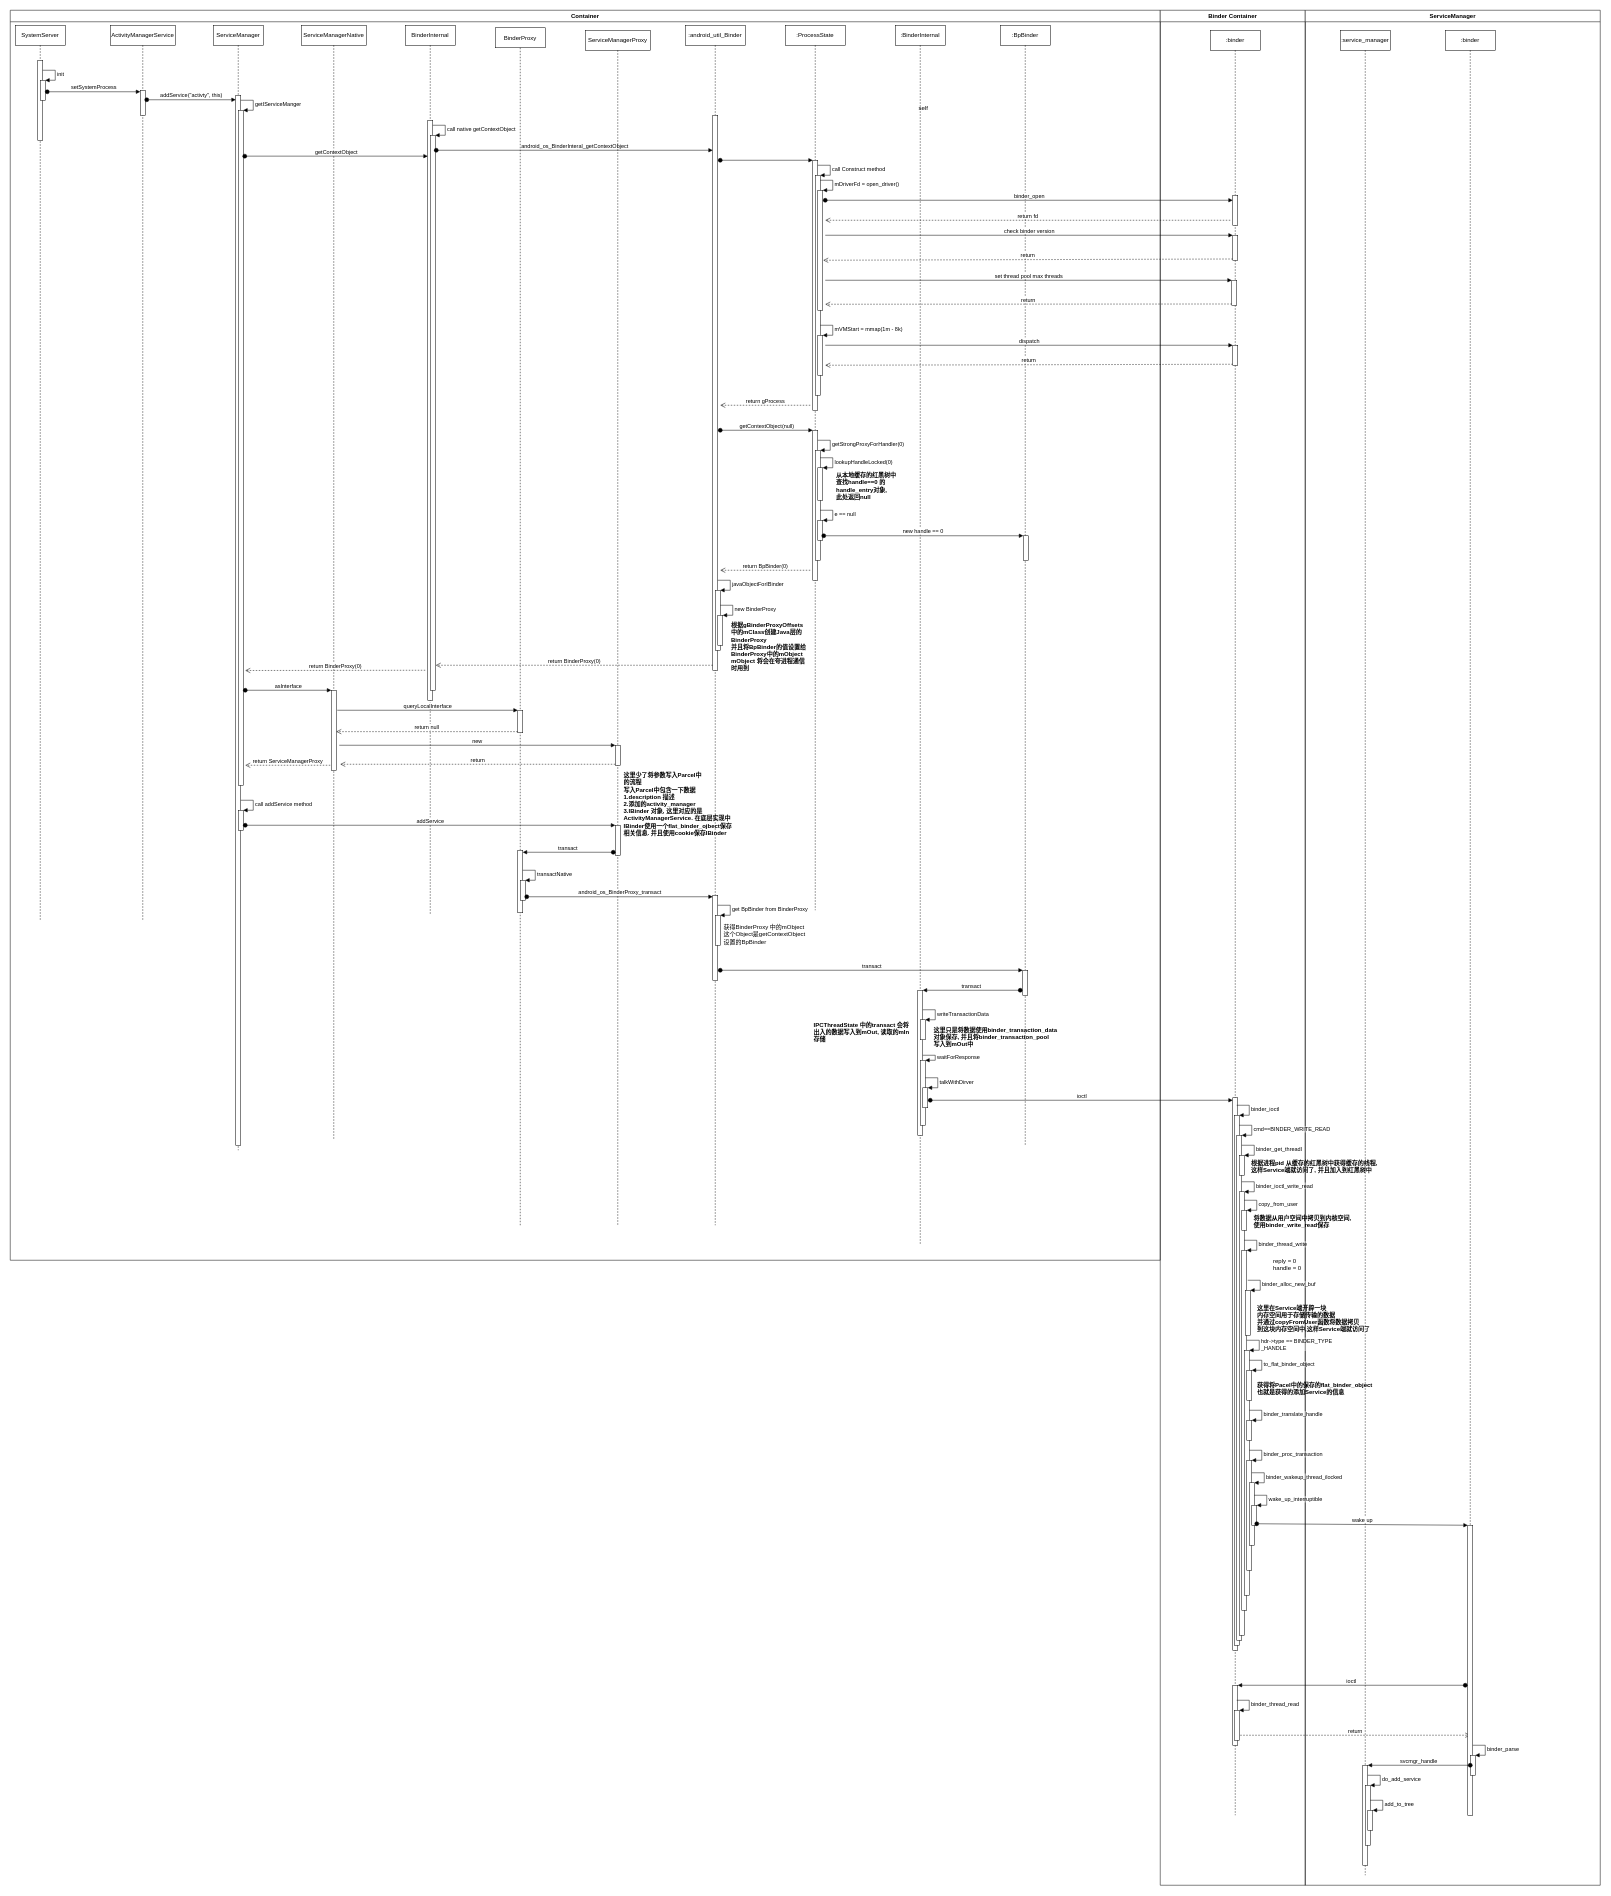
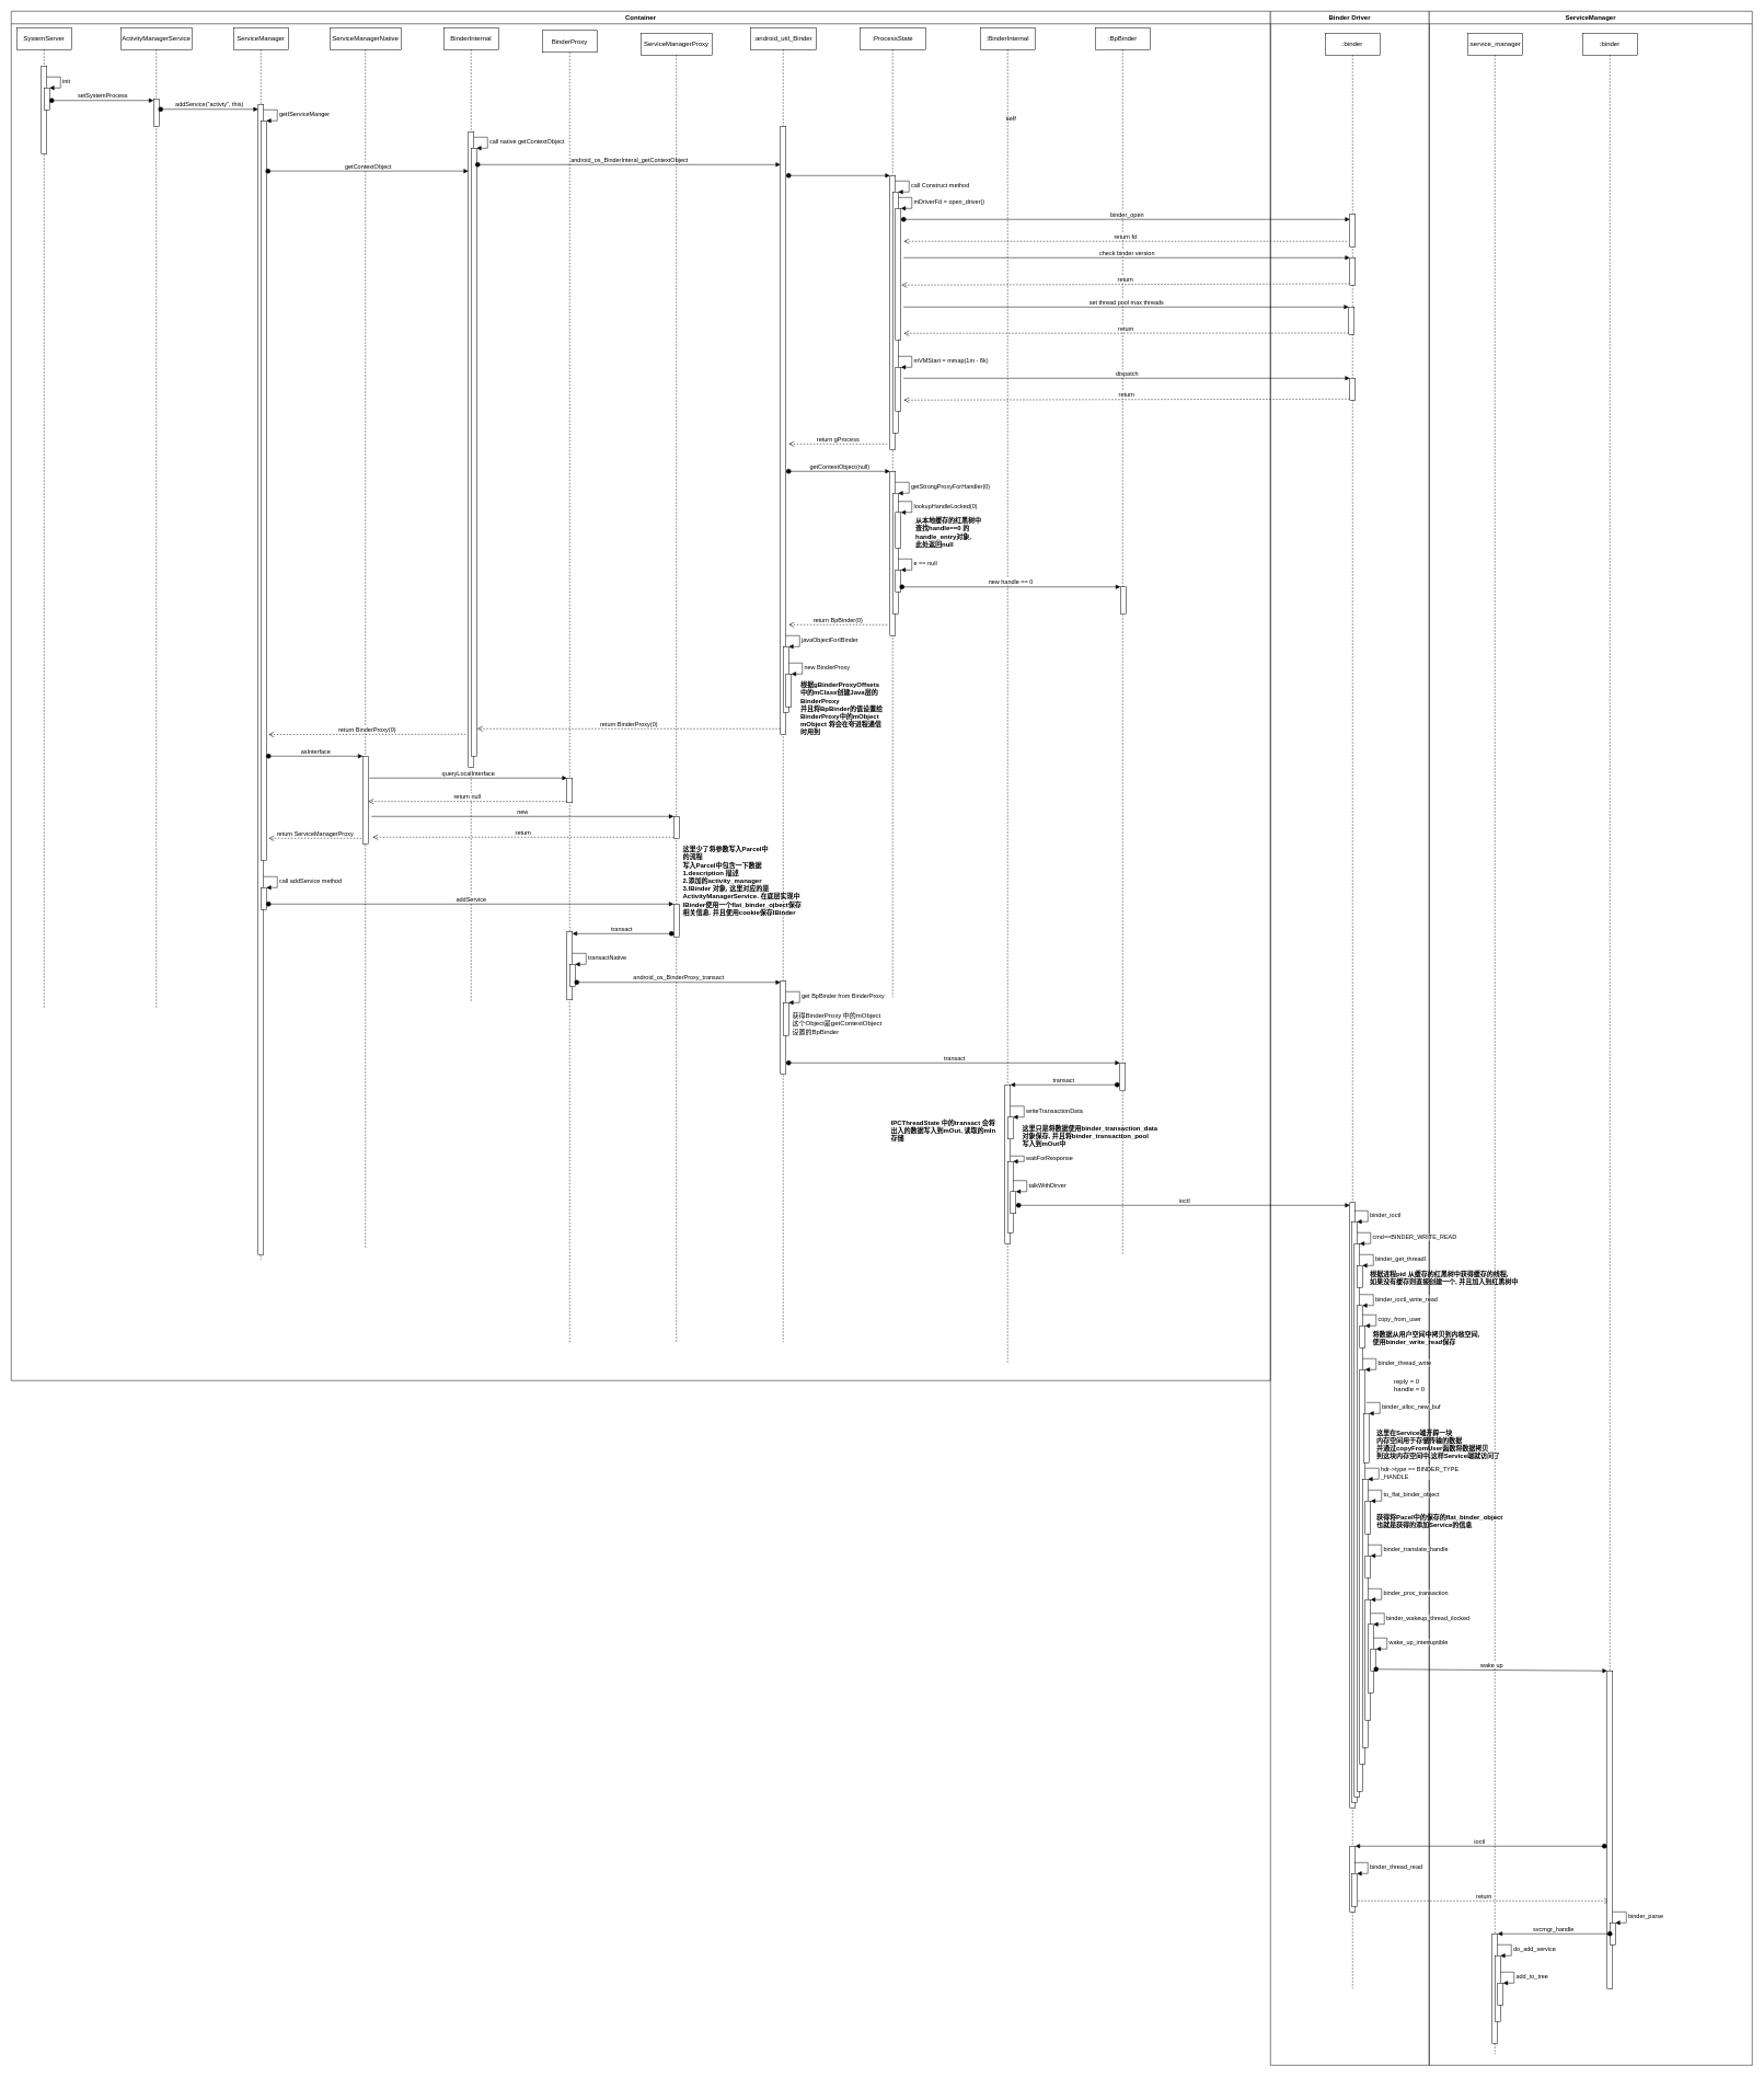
- <mxCell id="89" value="Binder Container" style="swimlane;" vertex="1" parent="1"><mxGeometry x="2320" width="290" height="3750" as="geometry" y="20" /></mxCell>
+ <mxCell id="89" value="Binder Driver" style="swimlane;" vertex="1" parent="1"><mxGeometry x="2320" width="290" height="3750" as="geometry" y="20" /></mxCell>
- <mxCell id="151" value="&lt;b&gt;根据进程pid 从缓存的红黑树中获得缓存的线程, &lt;br&gt;这样Service端就访问了, 并且加入到红黑树中&lt;/b&gt;" style="text;html=1;resizable=0;points=[];autosize=1;align=left;verticalAlign=top;spacingTop=-4;" vertex="1" parent="1"><mxGeometry x="2500" y="2315" width="290" height="30" as="geometry" /></mxCell>
+ <mxCell id="151" value="&lt;b&gt;根据进程pid 从缓存的红黑树中获得缓存的线程, &lt;br&gt;如果没有缓存则直接创建一个, 并且加入到红黑树中&lt;/b&gt;" style="text;html=1;resizable=0;points=[];autosize=1;align=left;verticalAlign=top;spacingTop=-4;" vertex="1" parent="1"><mxGeometry x="2500" y="2315" width="290" height="30" as="geometry" /></mxCell>
